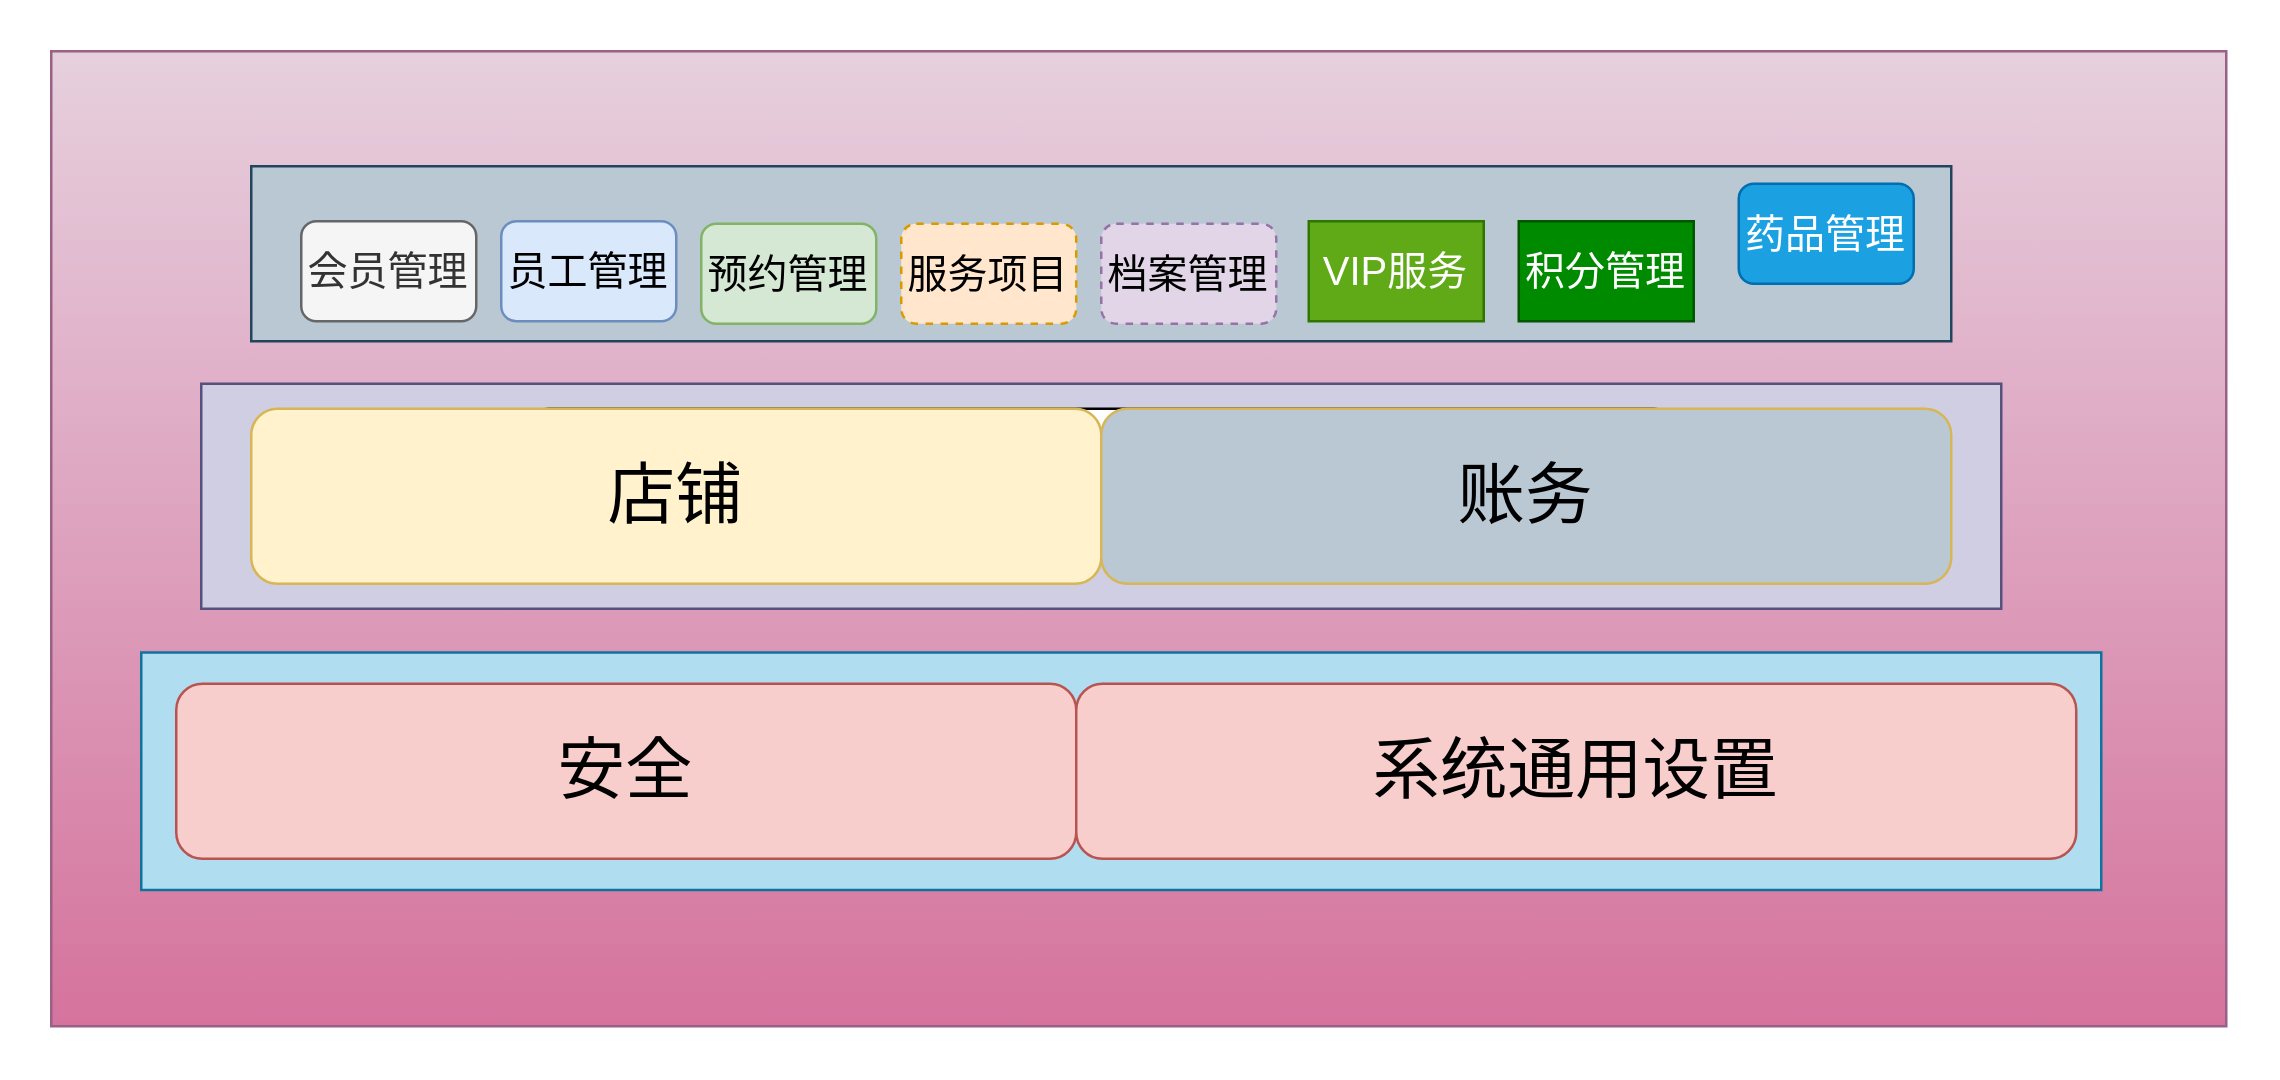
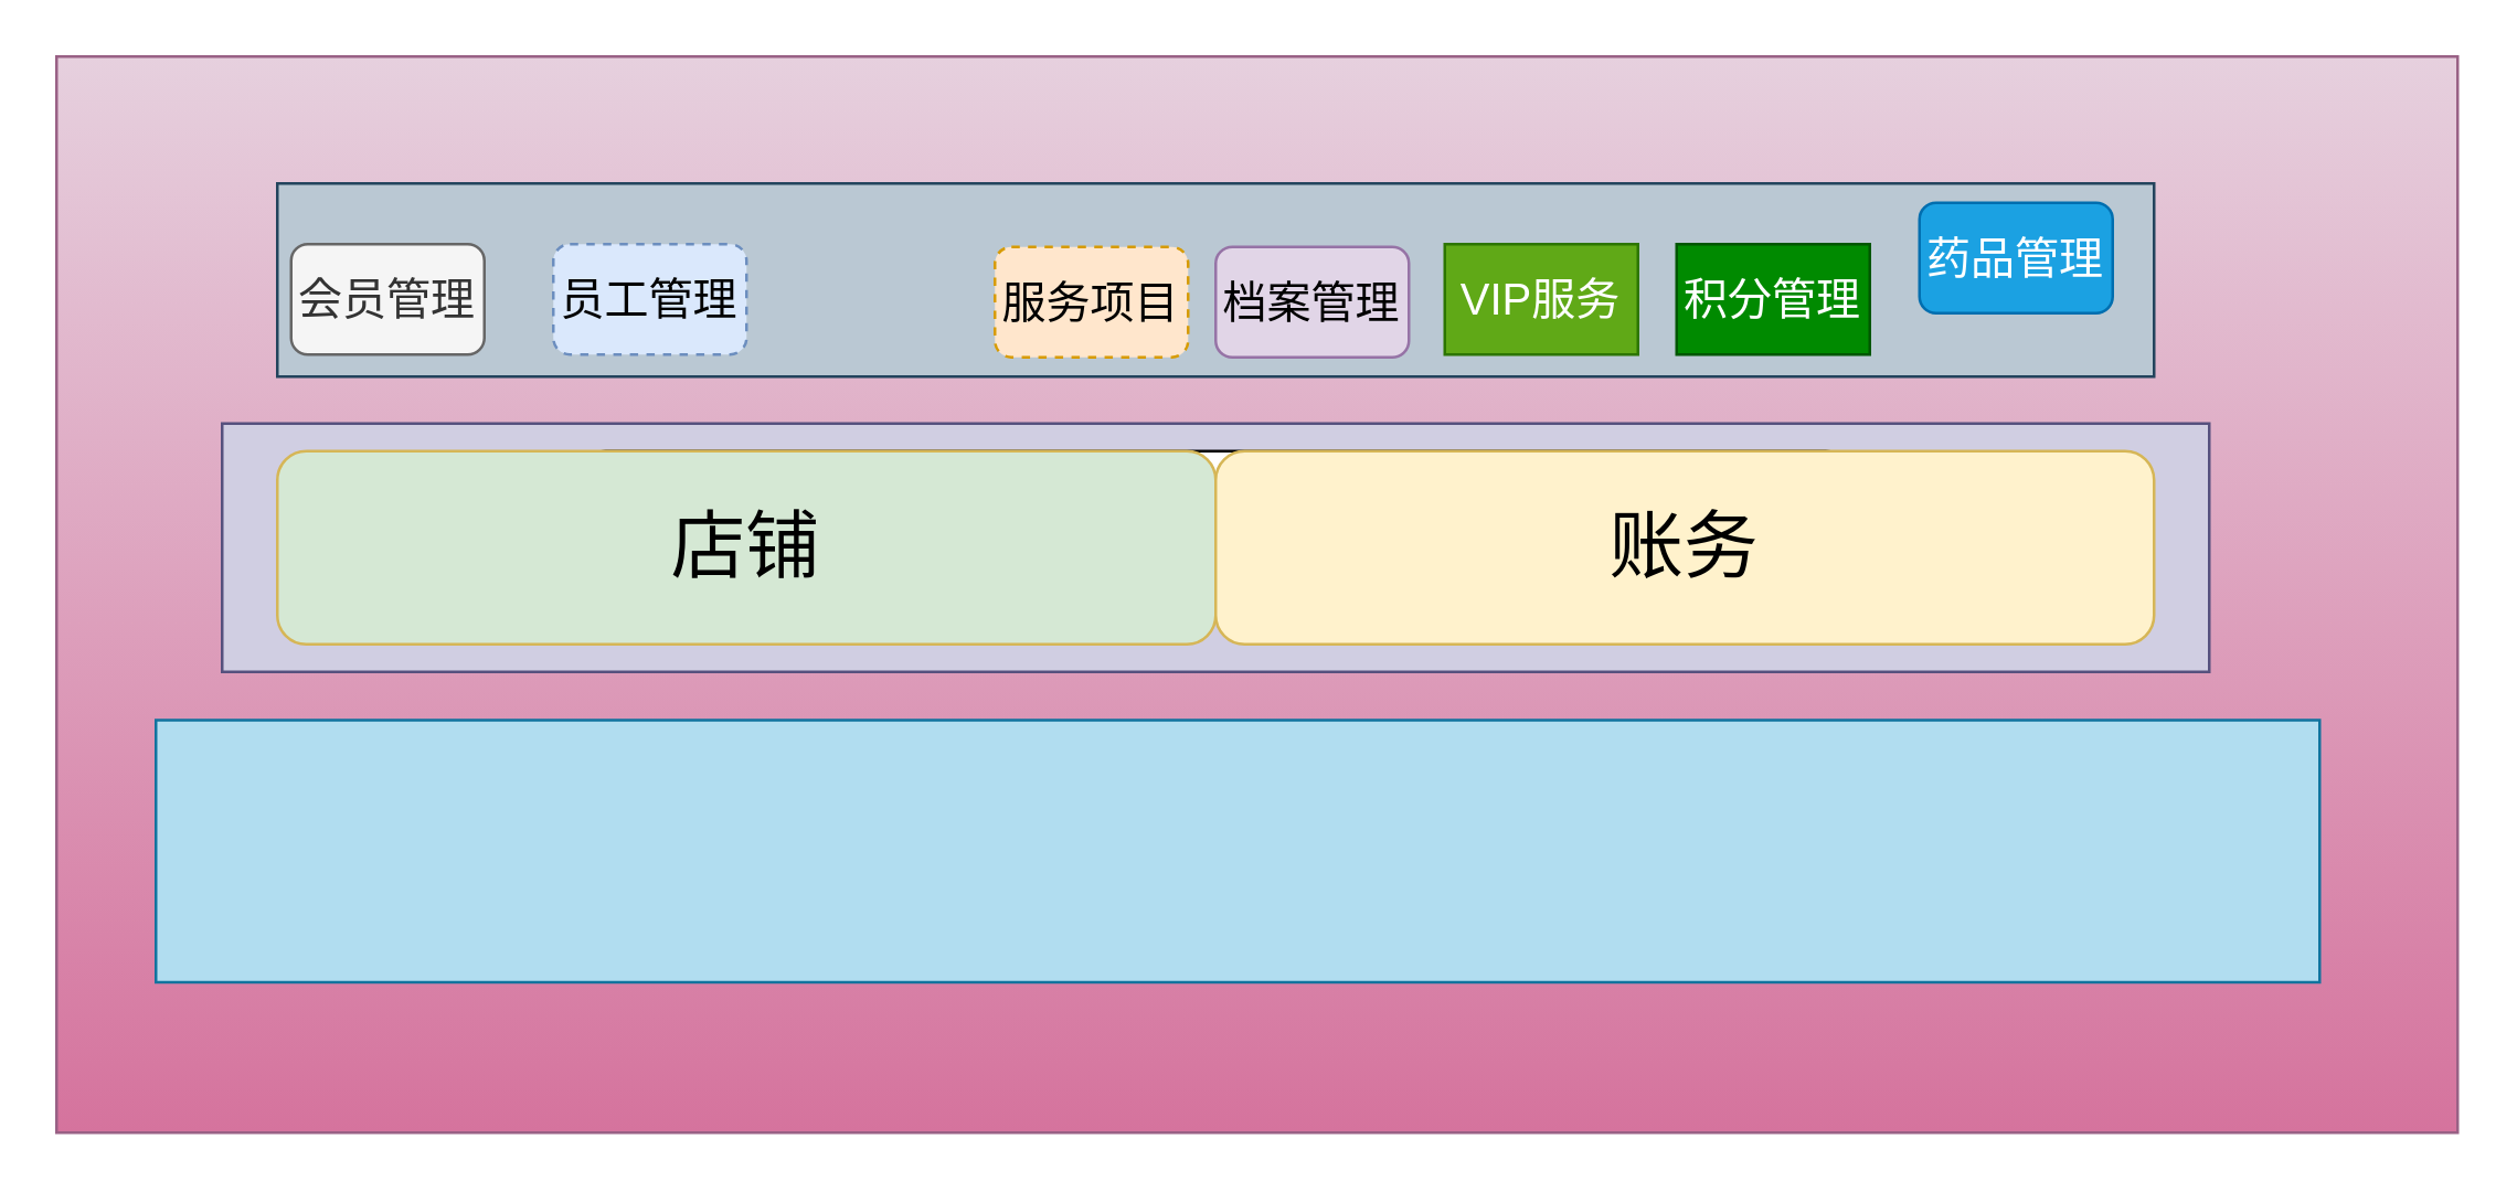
- <mxCell id="11" value="会员管理" style="rounded=1;whiteSpace=wrap;html=1;fillColor=#f5f5f5;strokeColor=#666666;fontColor=#333333;fontSize=16;" vertex="1" parent="1"><mxGeometry x="120" y="88" width="70" height="40" as="geometry" /></mxCell>
+ <mxCell id="11" value="会员管理" style="rounded=1;whiteSpace=wrap;html=1;fillColor=#f5f5f5;strokeColor=#666666;fontColor=#333333;fontSize=16;" vertex="1" parent="1"><mxGeometry x="105" y="88" width="70" height="40" as="geometry" /></mxCell>
- <mxCell id="12" value="员工管理" style="rounded=1;whiteSpace=wrap;html=1;fillColor=#dae8fc;strokeColor=#6c8ebf;fontSize=16;" vertex="1" parent="1"><mxGeometry x="200" y="88" width="70" height="40" as="geometry" /></mxCell>
+ <mxCell id="12" value="员工管理" style="rounded=1;whiteSpace=wrap;html=1;fillColor=#dae8fc;strokeColor=#6c8ebf;fontSize=16;dashed=1;" vertex="1" parent="1"><mxGeometry x="200" y="88" width="70" height="40" as="geometry" /></mxCell>
- <mxCell id="13" value="预约管理" style="rounded=1;whiteSpace=wrap;html=1;fillColor=#d5e8d4;strokeColor=#82b366;fontSize=16;" vertex="1" parent="1"><mxGeometry x="280" y="89" width="70" height="40" as="geometry" /></mxCell>
- <mxCell id="14" value="档案管理" style="rounded=1;whiteSpace=wrap;html=1;fillColor=#e1d5e7;strokeColor=#9673a6;fontSize=16;dashed=1;" vertex="1" parent="1"><mxGeometry x="440" y="89" width="70" height="40" as="geometry" /></mxCell>
+ <mxCell id="14" value="档案管理" style="rounded=1;whiteSpace=wrap;html=1;fillColor=#e1d5e7;strokeColor=#9673a6;fontSize=16;" vertex="1" parent="1"><mxGeometry x="440" y="89" width="70" height="40" as="geometry" /></mxCell>
- <mxCell id="9" value="店铺" style="rounded=1;whiteSpace=wrap;html=1;fillColor=#fff2cc;strokeColor=#d6b656;fontSize=27;" vertex="1" parent="1"><mxGeometry x="100" y="163" width="340" height="70" as="geometry" /></mxCell>
+ <mxCell id="9" value="店铺" style="rounded=1;whiteSpace=wrap;html=1;fillColor=#d5e8d4;strokeColor=#d6b656;fontSize=27;" vertex="1" parent="1"><mxGeometry x="100" y="163" width="340" height="70" as="geometry" /></mxCell>
- <mxCell id="10" value="账务" style="rounded=1;whiteSpace=wrap;html=1;fillColor=#bac8d3;strokeColor=#d6b656;fontSize=27;" vertex="1" parent="1"><mxGeometry x="440" y="163" width="340" height="70" as="geometry" /></mxCell>
+ <mxCell id="10" value="账务" style="rounded=1;whiteSpace=wrap;html=1;fillColor=#fff2cc;strokeColor=#d6b656;fontSize=27;" vertex="1" parent="1"><mxGeometry x="440" y="163" width="340" height="70" as="geometry" /></mxCell>
- <mxCell id="6" value="安全" style="rounded=1;whiteSpace=wrap;html=1;fillColor=#f8cecc;strokeColor=#b85450;fontSize=27;" vertex="1" parent="1"><mxGeometry x="70" y="273" width="360" height="70" as="geometry" /></mxCell>
- <mxCell id="7" value="系统通用设置" style="rounded=1;whiteSpace=wrap;html=1;fillColor=#f8cecc;strokeColor=#b85450;fontSize=27;" vertex="1" parent="1"><mxGeometry x="430" y="273" width="400" height="70" as="geometry" /></mxCell>
